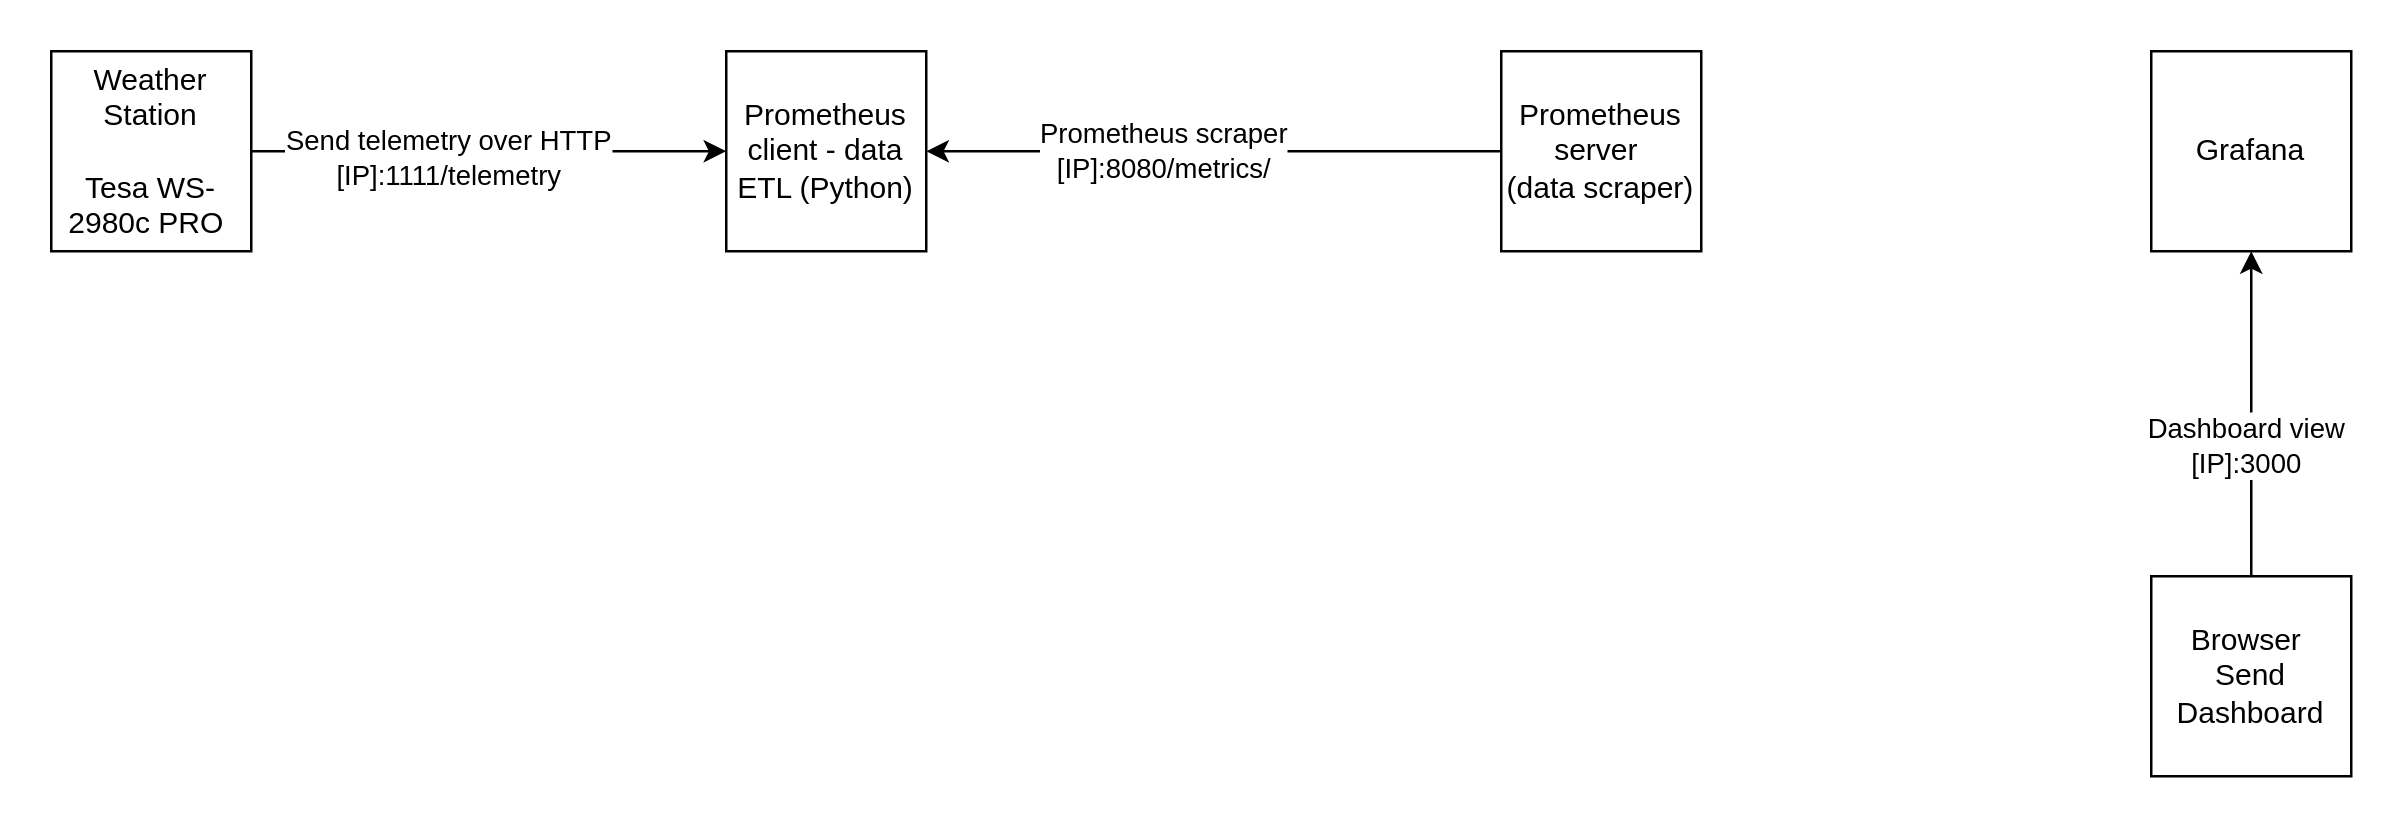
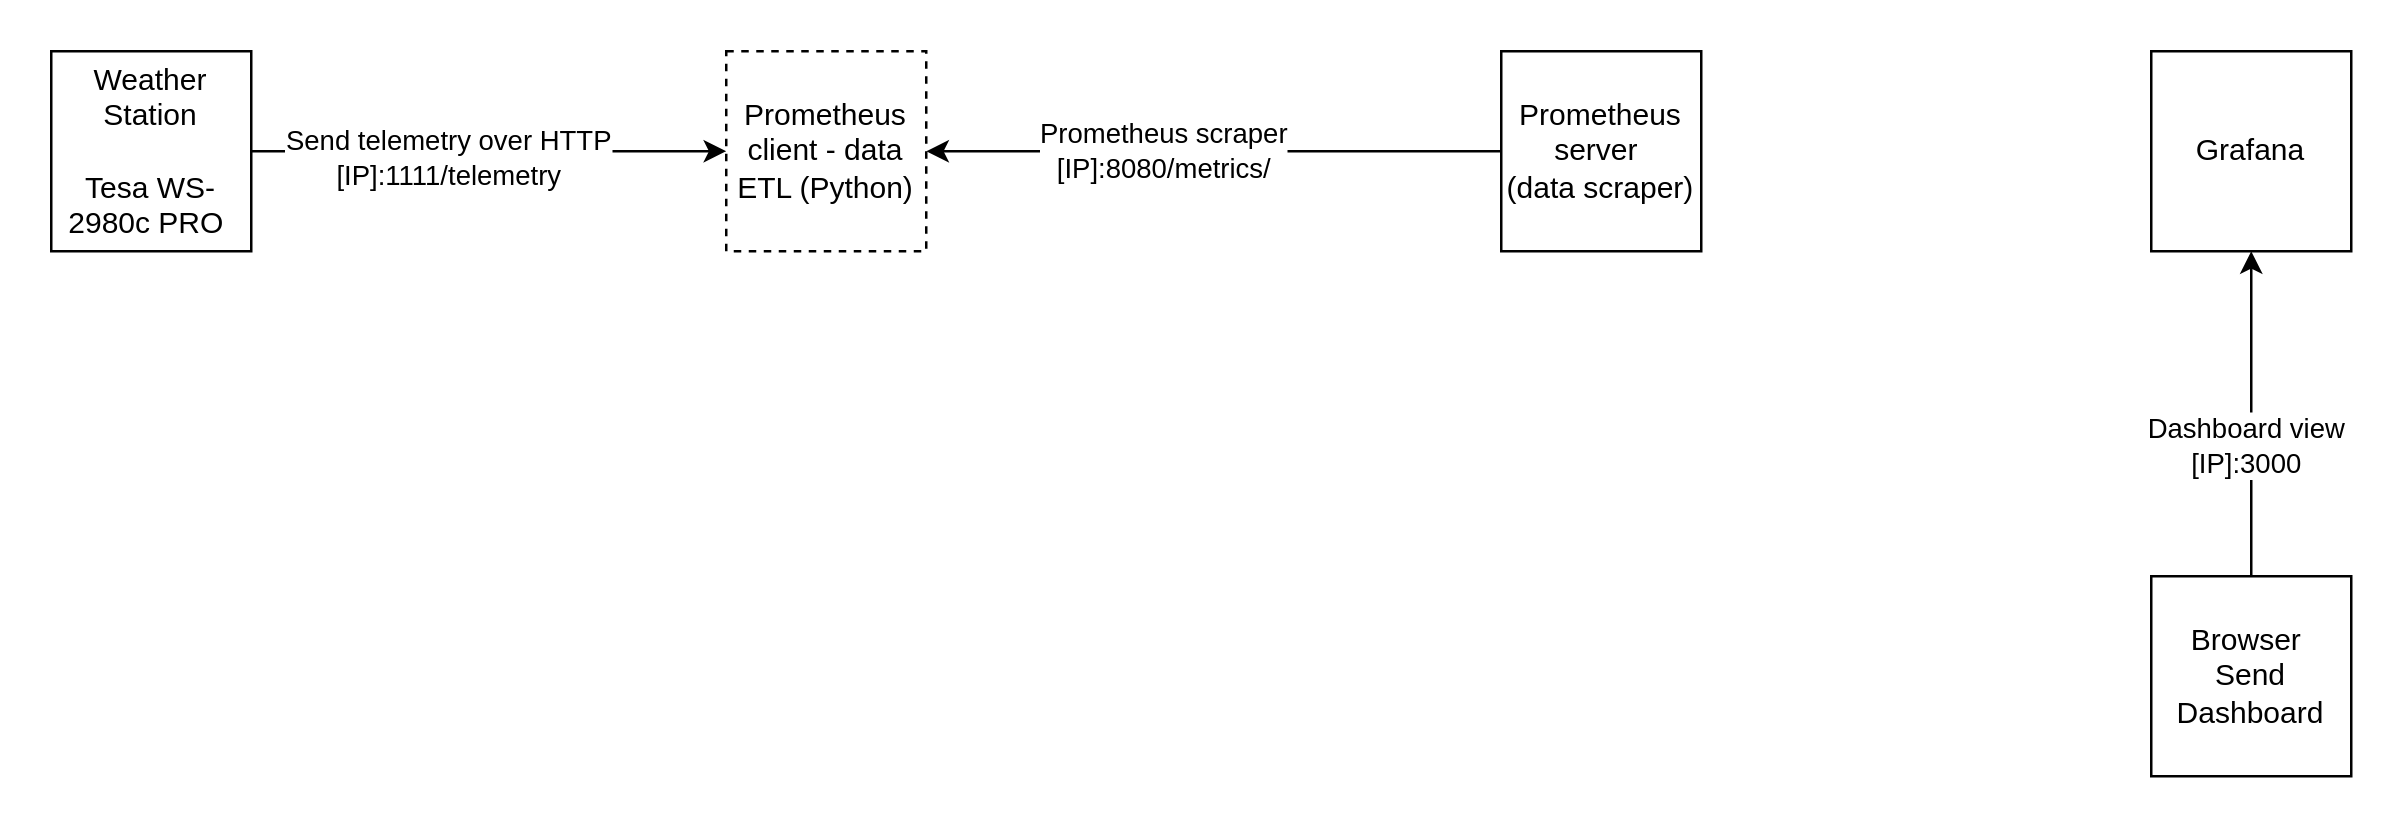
- <mxCell id="5" value="Prometheus client - data ETL (Python)" style="whiteSpace=wrap;html=1;aspect=fixed;" parent="1" vertex="1"><mxGeometry x="290" y="20" width="80" height="80" as="geometry" /></mxCell>
+ <mxCell id="5" value="Prometheus client - data ETL (Python)" style="whiteSpace=wrap;html=1;aspect=fixed;dashed=1;" parent="1" vertex="1"><mxGeometry x="290" y="20" width="80" height="80" as="geometry" /></mxCell>
